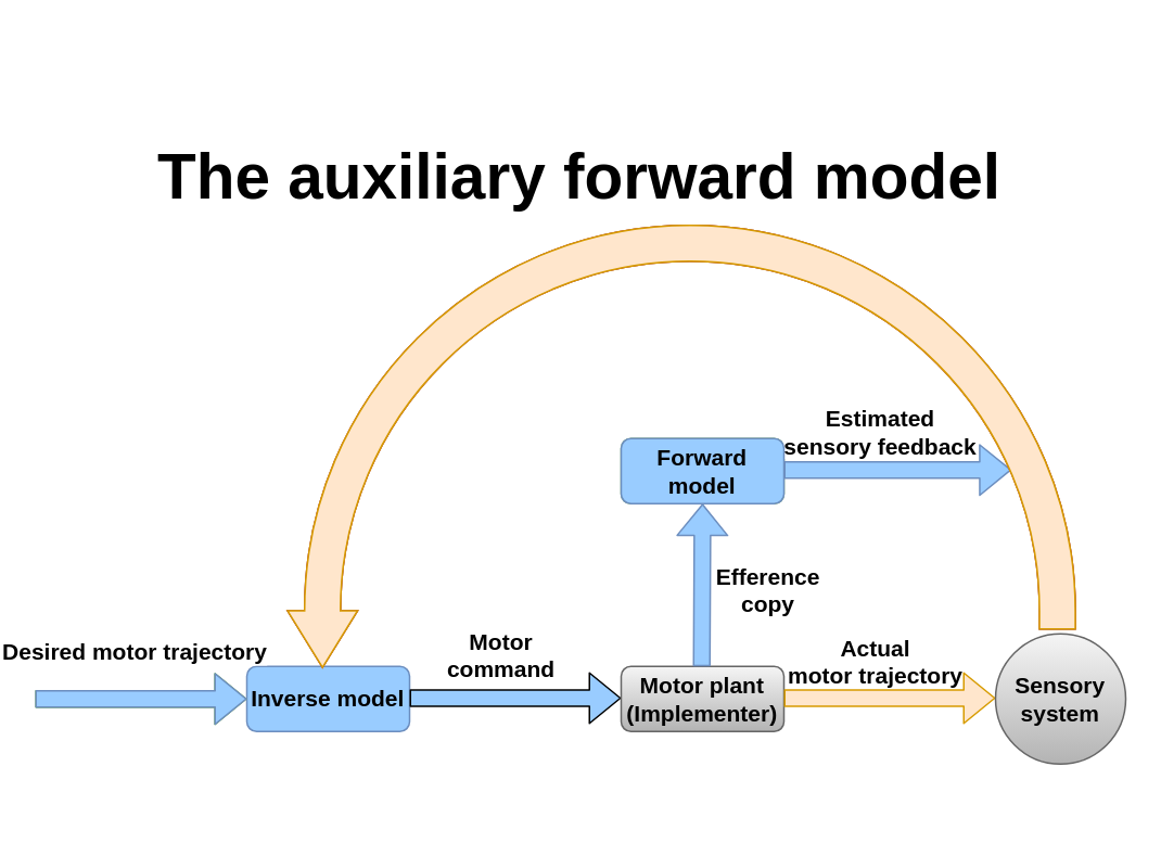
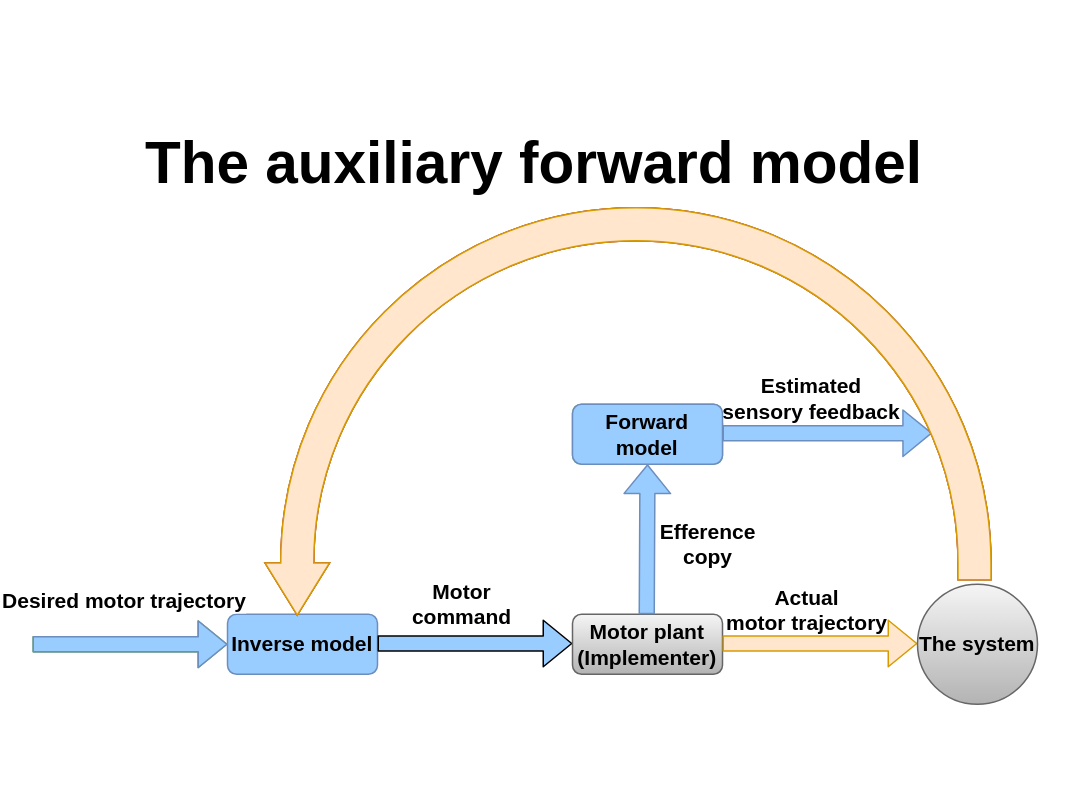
- <mxCell id="10" value="&lt;b&gt;&lt;font style=&quot;font-size: 14px&quot;&gt;Sensory system&lt;/font&gt;&lt;/b&gt;" style="ellipse;whiteSpace=wrap;html=1;aspect=fixed;fillColor=#f5f5f5;strokeColor=#666666;gradientColor=#b3b3b3;" parent="1" vertex="1"><mxGeometry x="610" y="389" width="80" height="80" as="geometry" /></mxCell>
+ <mxCell id="10" value="&lt;b&gt;&lt;font style=&quot;font-size: 14px&quot;&gt;The system&lt;/font&gt;&lt;/b&gt;" style="ellipse;whiteSpace=wrap;html=1;aspect=fixed;fillColor=#f5f5f5;strokeColor=#666666;gradientColor=#b3b3b3;" parent="1" vertex="1"><mxGeometry x="610" y="389" width="80" height="80" as="geometry" /></mxCell>
